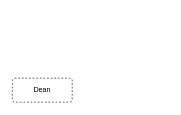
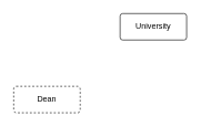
+ <mxCell id="2" value="University" style="rounded=1;arcSize=10;whiteSpace=wrap;html=1;align=center;" vertex="1" parent="1"><mxGeometry x="180" y="20" width="100" height="40" as="geometry" /></mxCell>
